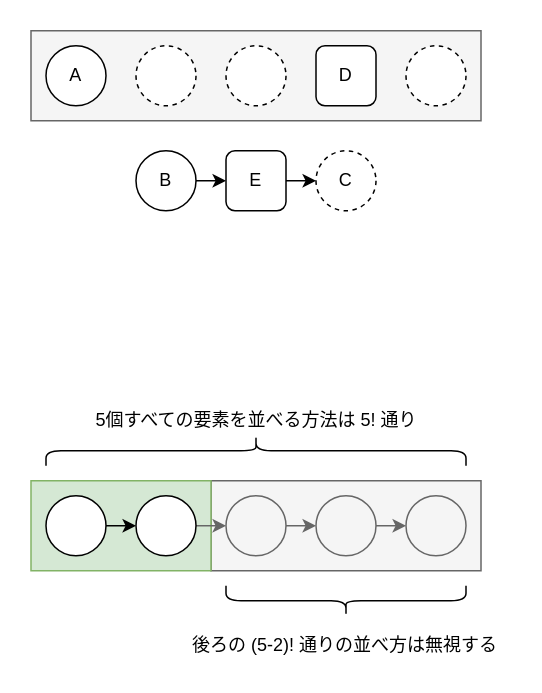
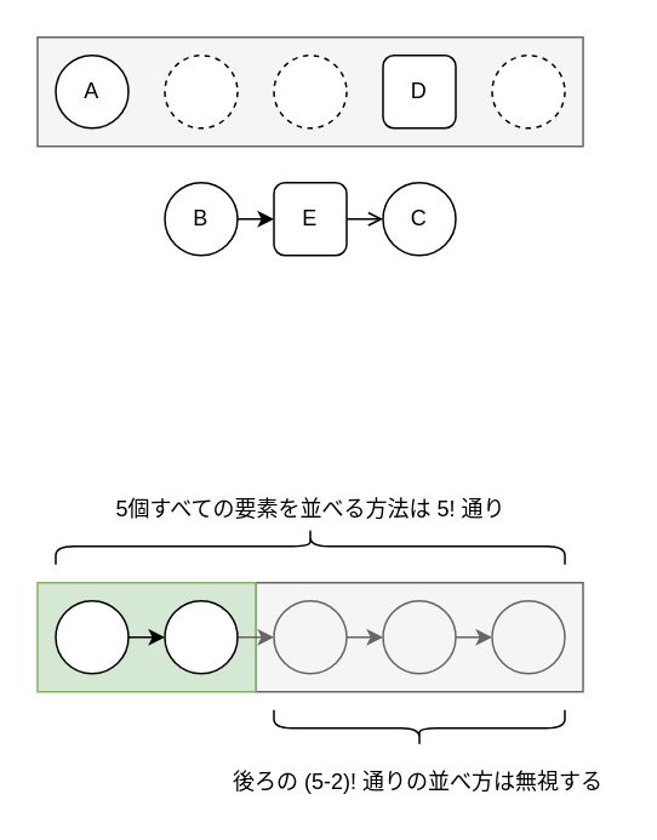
- <mxCell id="10" style="edgeStyle=orthogonalEdgeStyle;rounded=0;orthogonalLoop=1;jettySize=auto;html=1;exitX=1;exitY=0.5;exitDx=0;exitDy=0;entryX=0;entryY=0.5;entryDx=0;entryDy=0;" parent="1" source="11" target="9" edge="1"><mxGeometry relative="1" as="geometry" /></mxCell>
+ <mxCell id="10" style="edgeStyle=orthogonalEdgeStyle;rounded=0;orthogonalLoop=1;jettySize=auto;html=1;exitX=1;exitY=0.5;exitDx=0;exitDy=0;entryX=0;entryY=0.5;entryDx=0;entryDy=0;endArrow=open;" parent="1" source="11" target="9" edge="1"><mxGeometry relative="1" as="geometry" /></mxCell>
- <mxCell id="9" value="C" style="ellipse;whiteSpace=wrap;html=1;aspect=fixed;dashed=1;" parent="1" vertex="1"><mxGeometry x="210" y="100" width="40" height="40" as="geometry" /></mxCell>
+ <mxCell id="9" value="C" style="ellipse;whiteSpace=wrap;html=1;aspect=fixed;" parent="1" vertex="1"><mxGeometry x="210" y="100" width="40" height="40" as="geometry" /></mxCell>
